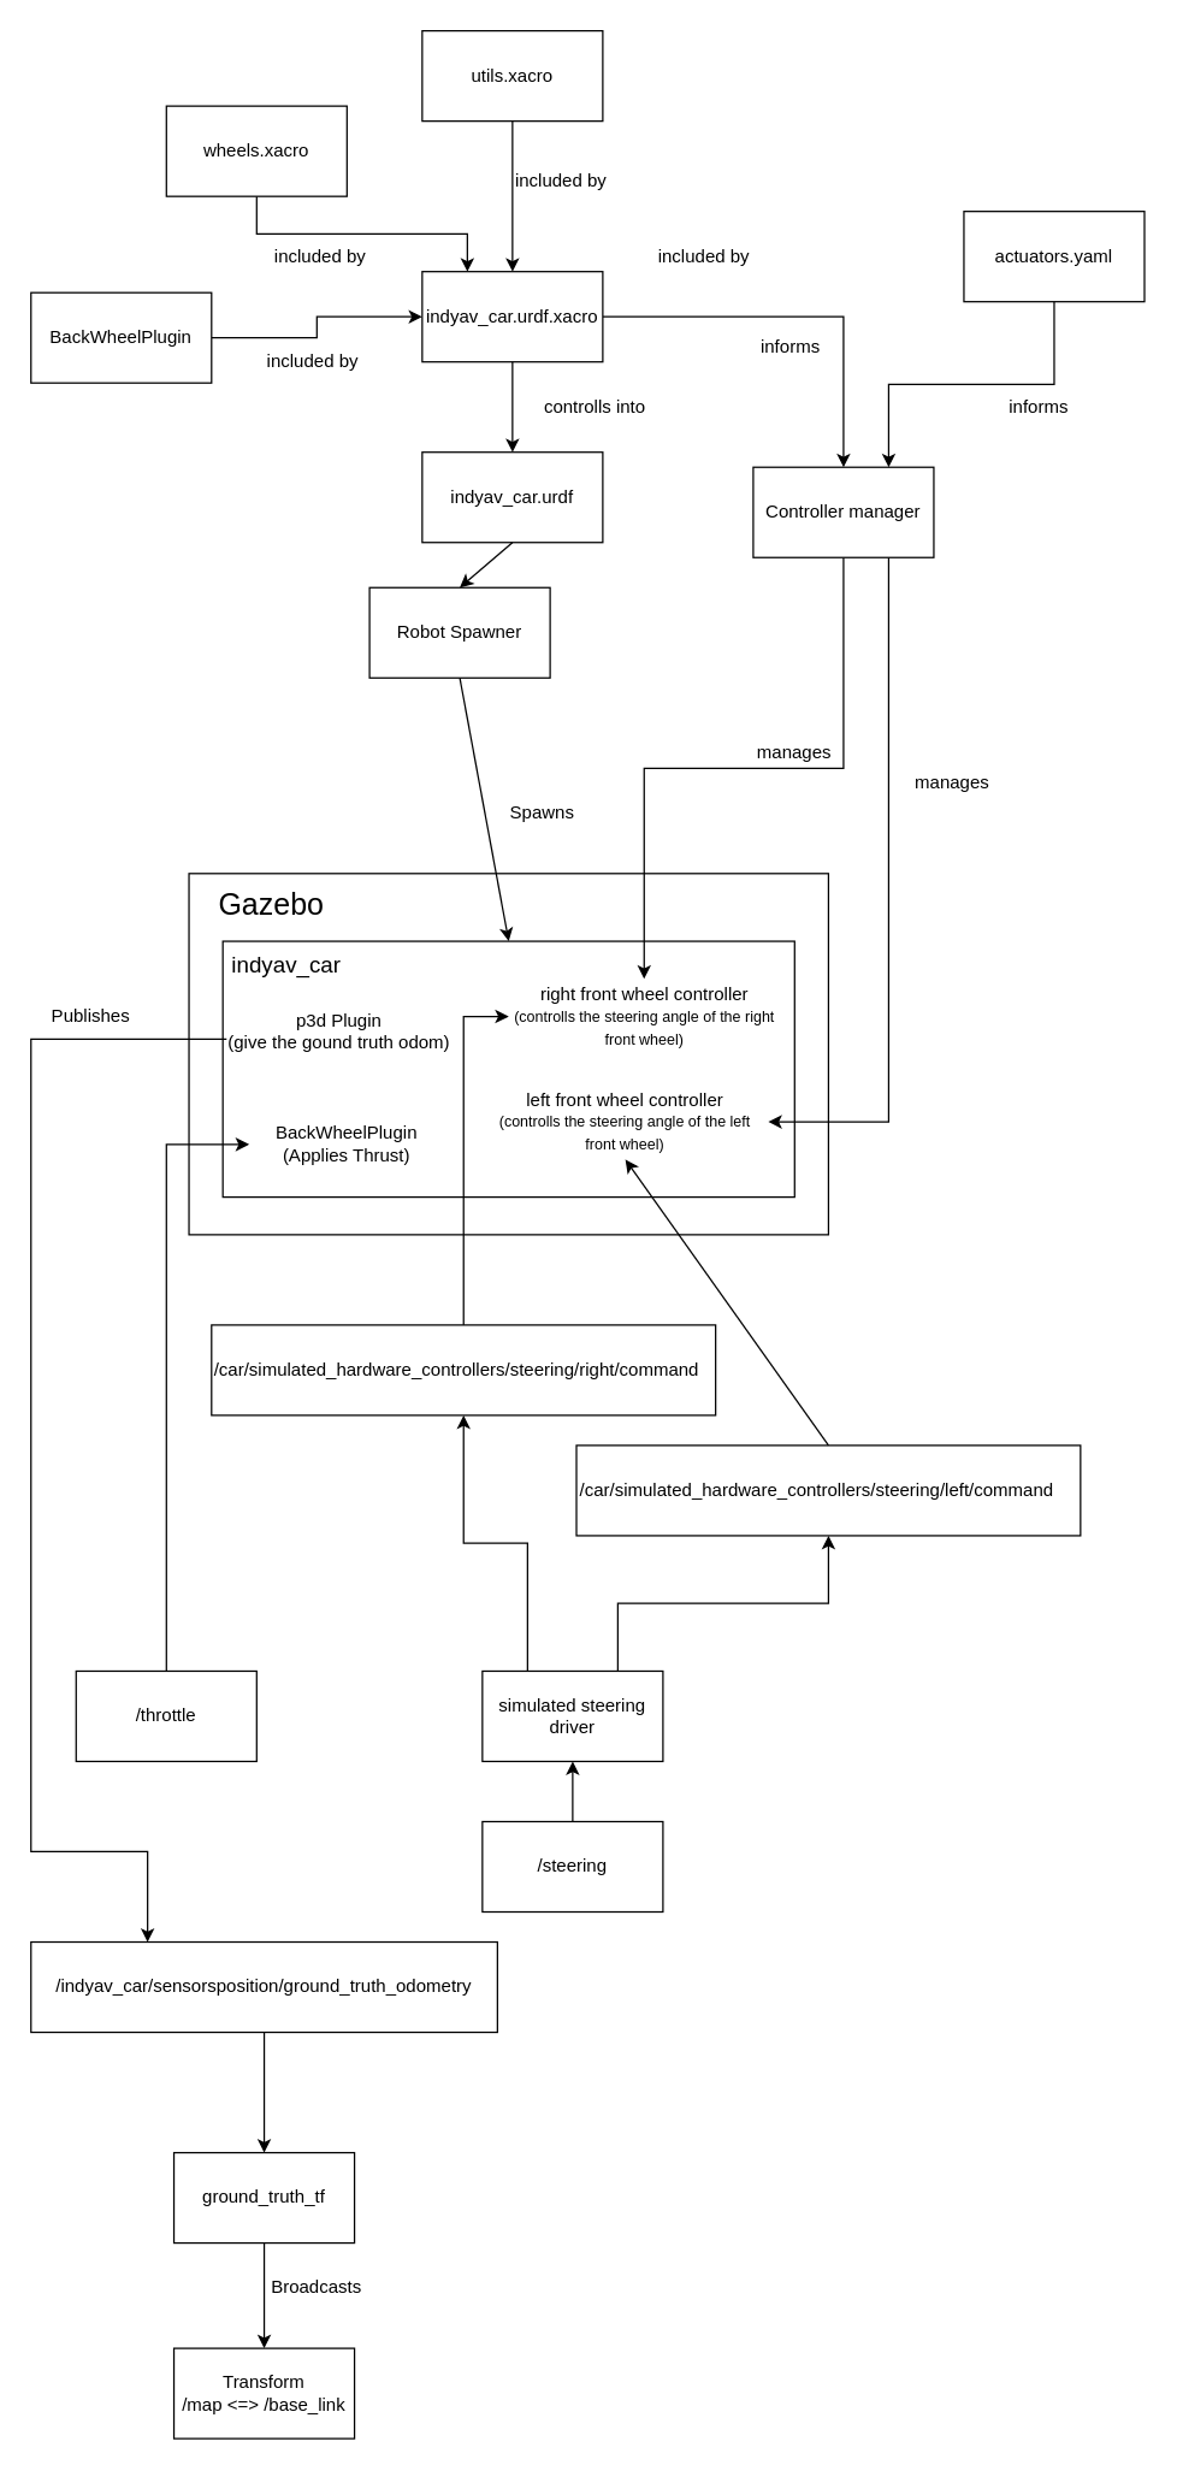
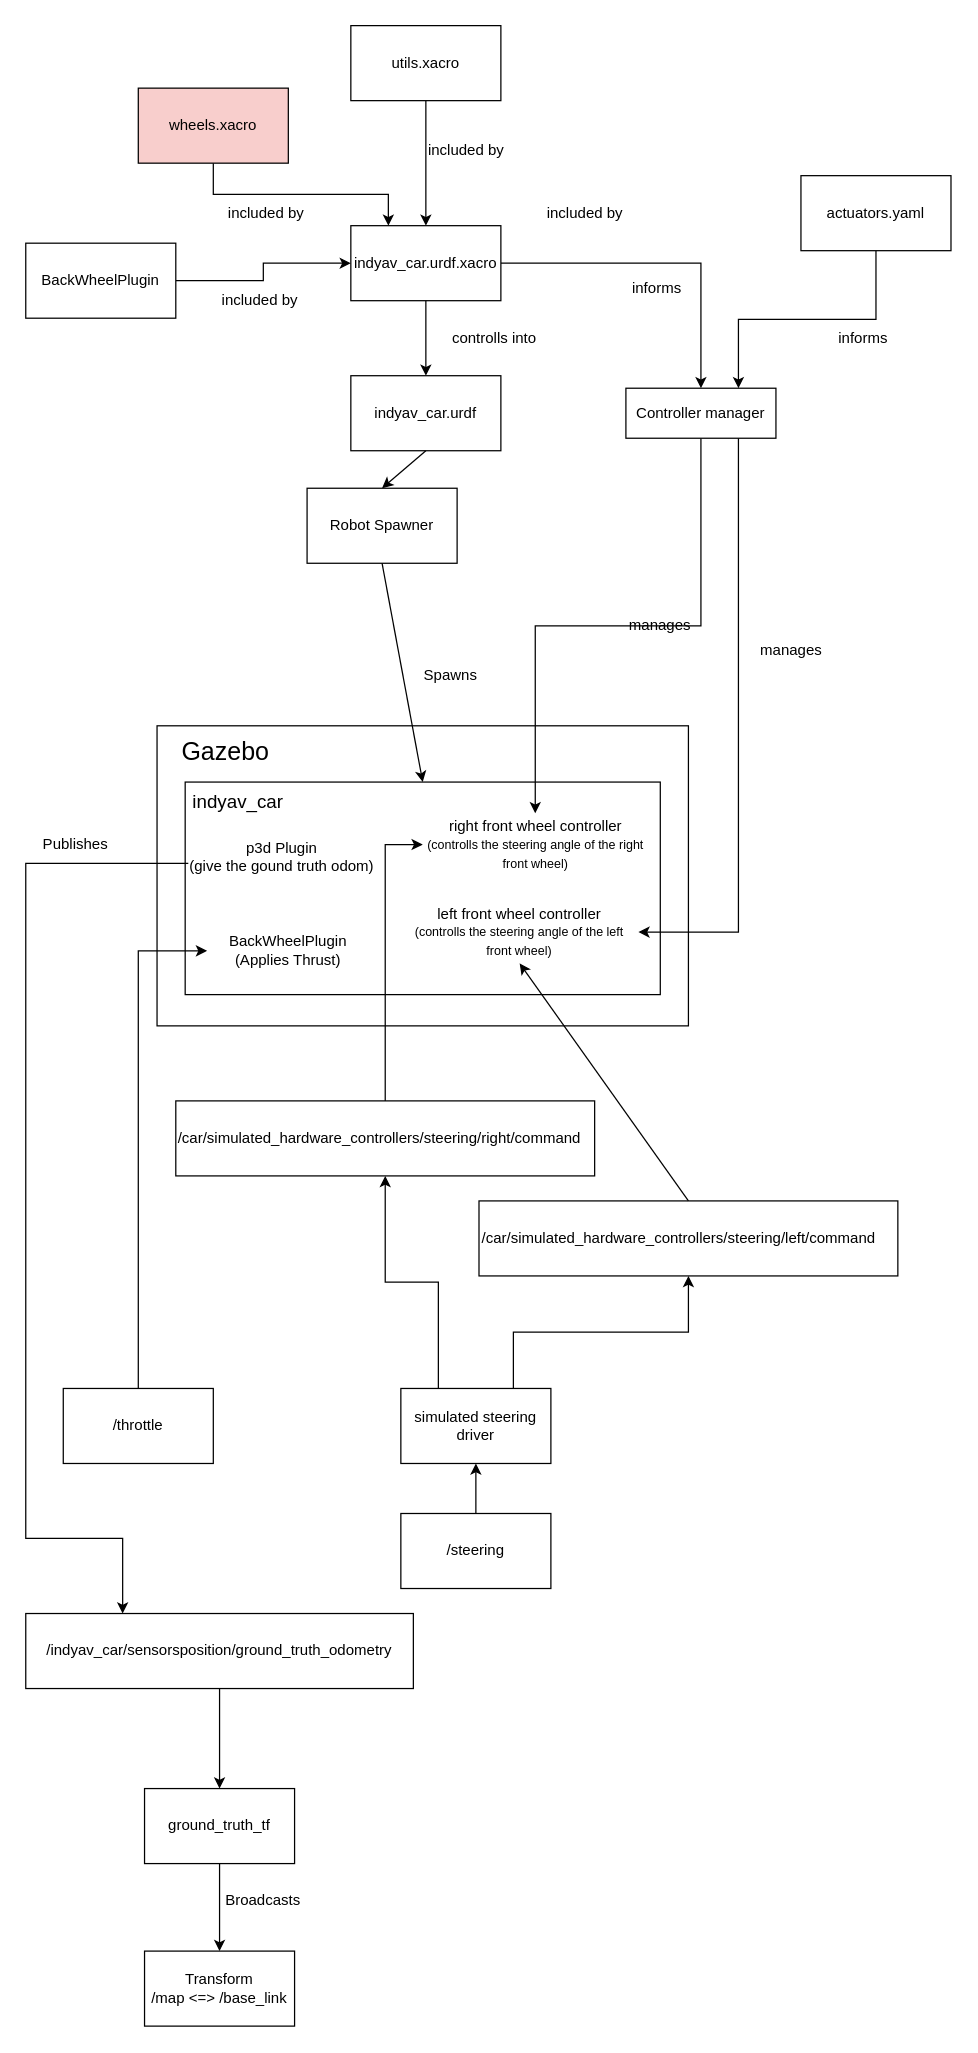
- <mxCell id="19" value="wheels.xacro" style="rounded=0;whiteSpace=wrap;html=1;" parent="1" vertex="1"><mxGeometry x="110" y="70" width="120" height="60" as="geometry" /></mxCell>
+ <mxCell id="19" value="wheels.xacro" style="rounded=0;whiteSpace=wrap;html=1;fillColor=#f8cecc;" parent="1" vertex="1"><mxGeometry x="110" y="70" width="120" height="60" as="geometry" /></mxCell>
- <mxCell id="30" value="Controller manager" style="rounded=0;whiteSpace=wrap;html=1;" parent="1" vertex="1"><mxGeometry x="500" width="120" height="60" as="geometry" y="310" /></mxCell>
+ <mxCell id="30" value="Controller manager" style="rounded=0;whiteSpace=wrap;html=1;" parent="1" vertex="1"><mxGeometry x="500" y="310" width="120" height="40" as="geometry" /></mxCell>
